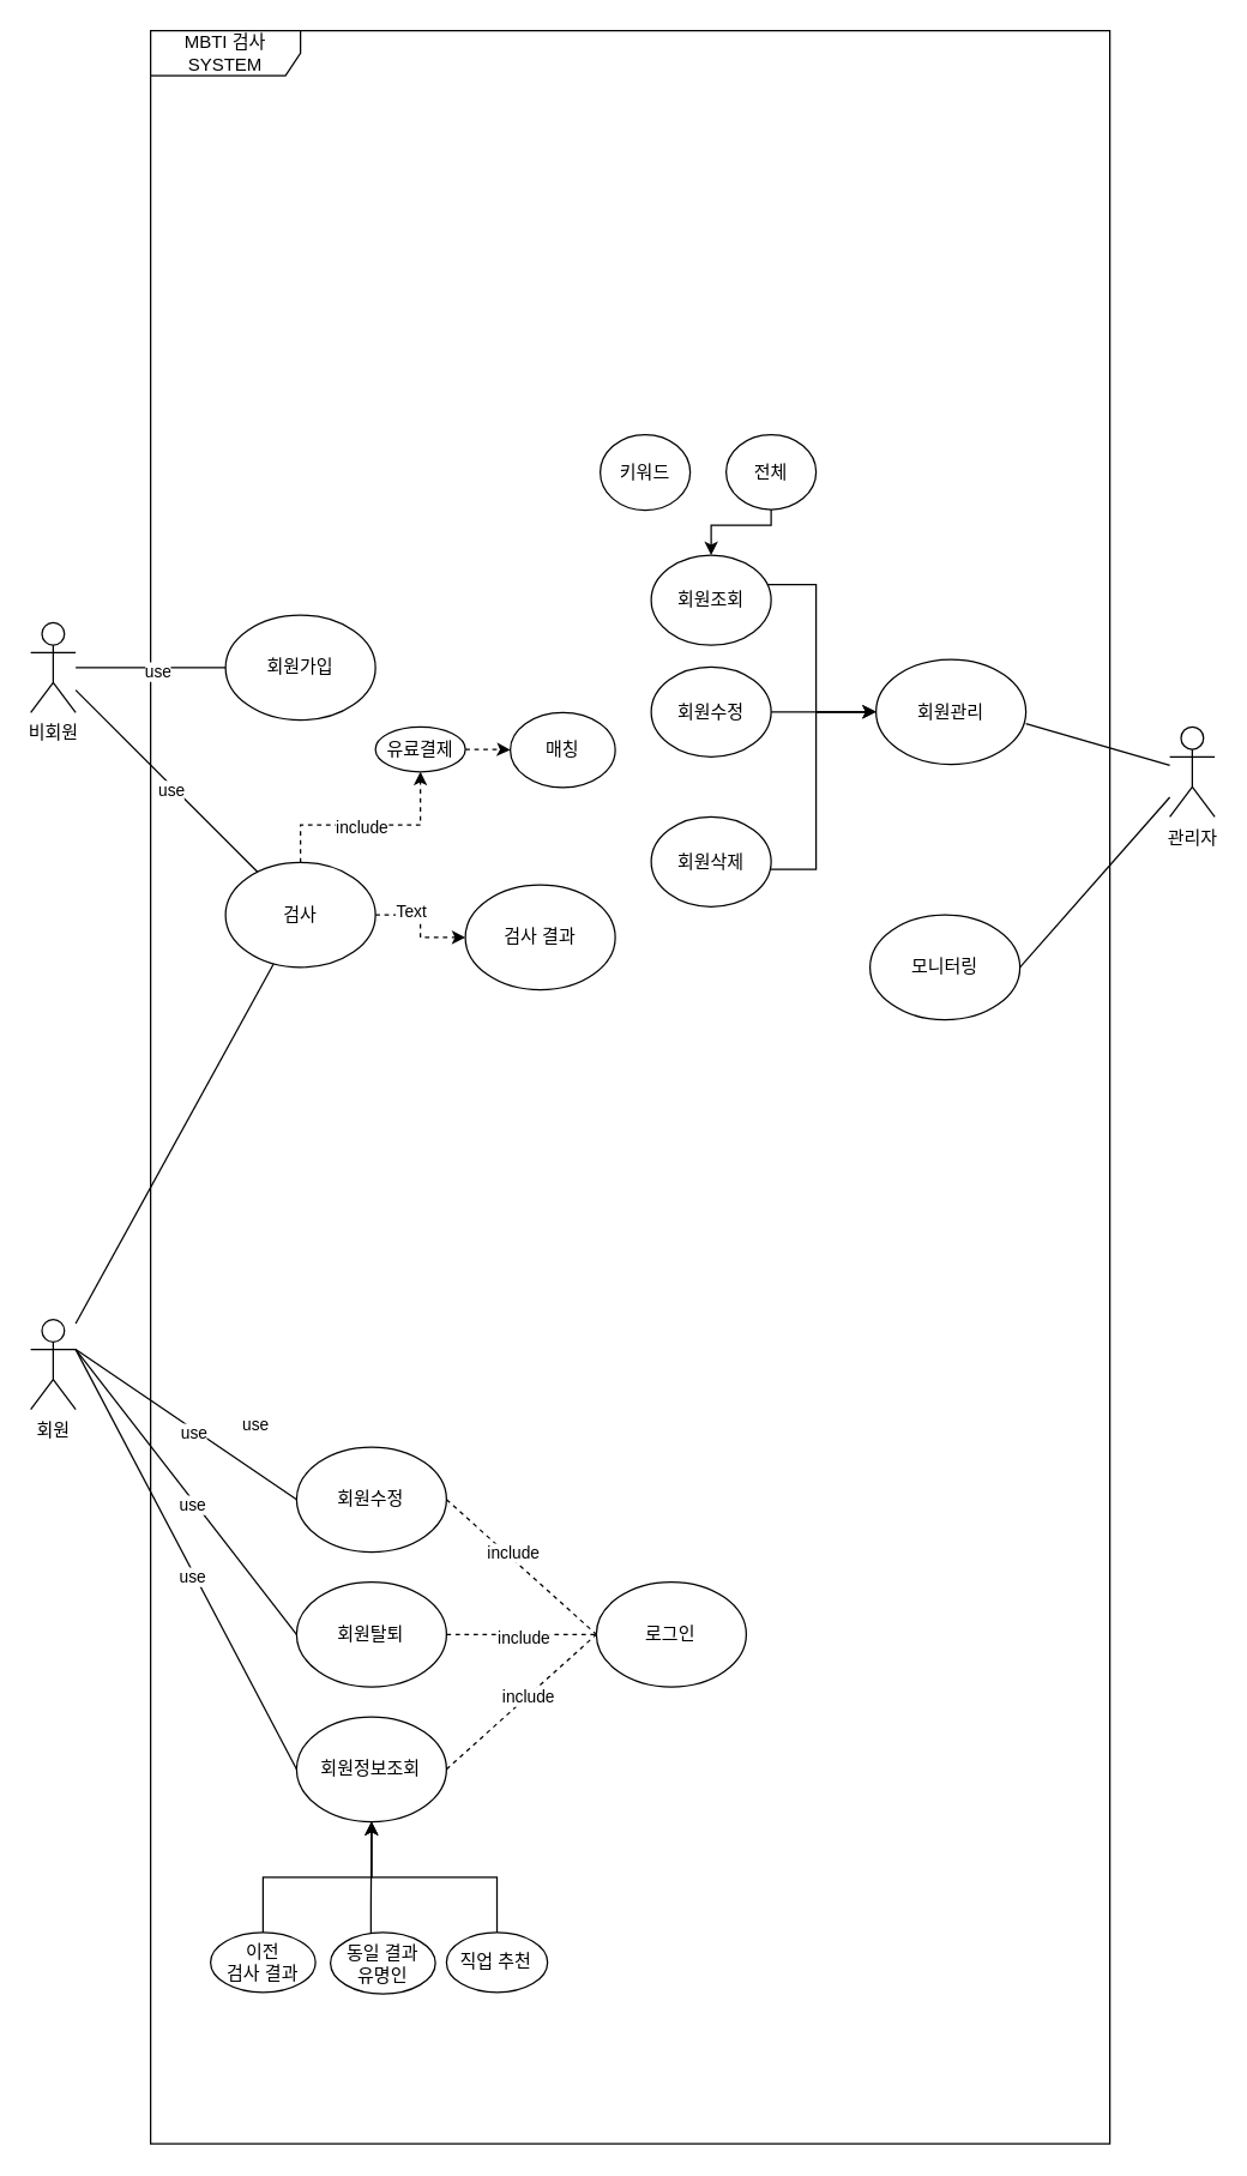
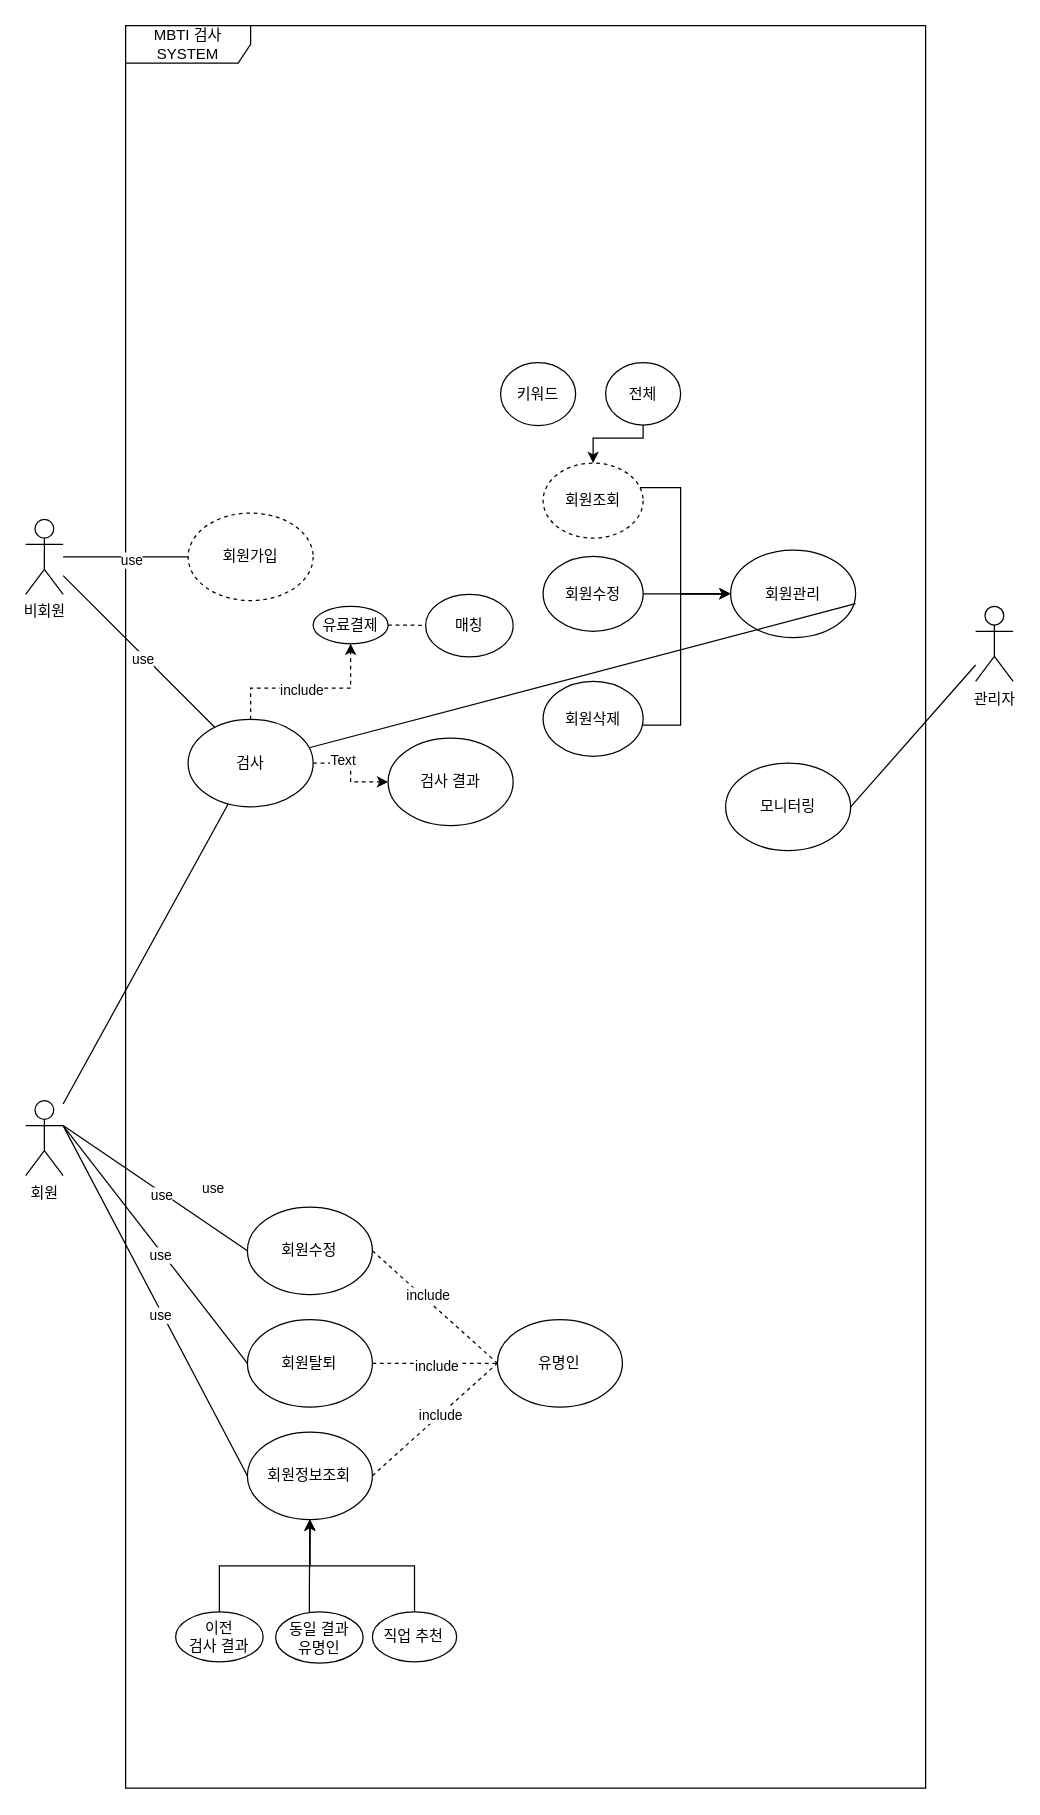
- <mxCell id="40" value="회원조회" style="ellipse;whiteSpace=wrap;html=1;" vertex="1" parent="1"><mxGeometry x="434" y="370" width="80" height="60" as="geometry" /></mxCell>
+ <mxCell id="40" value="회원조회" style="ellipse;whiteSpace=wrap;html=1;dashed=1;" vertex="1" parent="1"><mxGeometry x="434" y="370" width="80" height="60" as="geometry" /></mxCell>
- <mxCell id="6" value="회원가입" style="ellipse;whiteSpace=wrap;html=1;" vertex="1" parent="1"><mxGeometry x="150" y="410" width="100" height="70" as="geometry" /></mxCell>
+ <mxCell id="6" value="회원가입" style="ellipse;whiteSpace=wrap;html=1;dashed=1;" vertex="1" parent="1"><mxGeometry x="150" y="410" width="100" height="70" as="geometry" /></mxCell>
- <mxCell id="41" value="" style="endArrow=none;html=1;rounded=0;exitX=1;exitY=0.614;exitDx=0;exitDy=0;exitPerimeter=0;" edge="1" parent="1" source="32" target="4"><mxGeometry width="50" height="50" relative="1" as="geometry"><mxPoint x="390" y="430" as="sourcePoint" /><mxPoint x="440" y="380" as="targetPoint" /></mxGeometry></mxCell>
+ <mxCell id="41" value="" style="endArrow=none;html=1;rounded=0;exitX=1;exitY=0.614;exitDx=0;exitDy=0;exitPerimeter=0;" edge="1" parent="1" source="32" target="29"><mxGeometry width="50" height="50" relative="1" as="geometry"><mxPoint x="390" y="430" as="sourcePoint" /><mxPoint x="440" y="380" as="targetPoint" /></mxGeometry></mxCell>
- <mxCell id="30" value="" style="edgeStyle=orthogonalEdgeStyle;rounded=0;orthogonalLoop=1;jettySize=auto;html=1;dashed=1;" edge="1" parent="1" source="31" target="57"><mxGeometry relative="1" as="geometry" /></mxCell>
+ <mxCell id="30" value="" style="edgeStyle=orthogonalEdgeStyle;rounded=0;orthogonalLoop=1;jettySize=auto;html=1;dashed=1;endArrow=none;" edge="1" parent="1" source="31" target="57"><mxGeometry relative="1" as="geometry" /></mxCell>
- <mxCell id="18" value="로그인" style="ellipse;whiteSpace=wrap;html=1;" vertex="1" parent="1"><mxGeometry x="397.41" y="1055.11" width="100" height="70" as="geometry" /></mxCell>
+ <mxCell id="18" value="유명인" style="ellipse;whiteSpace=wrap;html=1;" vertex="1" parent="1"><mxGeometry x="397.41" y="1055.11" width="100" height="70" as="geometry" /></mxCell>
